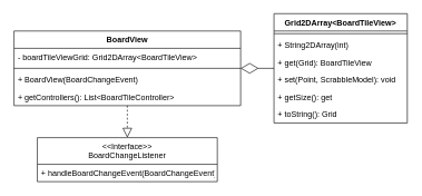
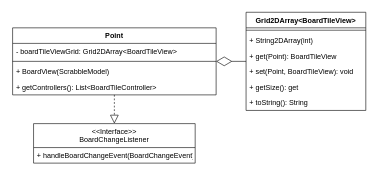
- <mxCell id="2" value="BoardView" style="swimlane;fontStyle=1;align=center;verticalAlign=top;childLayout=stackLayout;horizontal=1;startSize=26;horizontalStack=0;resizeParent=1;resizeParentMax=0;resizeLast=0;collapsible=1;marginBottom=0;" parent="1" vertex="1"><mxGeometry x="20" y="46" width="340" height="112" as="geometry" /></mxCell>
+ <mxCell id="2" value="Point" style="swimlane;fontStyle=1;align=center;verticalAlign=top;childLayout=stackLayout;horizontal=1;startSize=26;horizontalStack=0;resizeParent=1;resizeParentMax=0;resizeLast=0;collapsible=1;marginBottom=0;" parent="1" vertex="1"><mxGeometry x="20" y="46" width="340" height="112" as="geometry" /></mxCell>
- <mxCell id="11" value="+ get(Grid): BoardTileView" style="text;strokeColor=none;fillColor=none;align=left;verticalAlign=top;spacingLeft=4;spacingRight=4;overflow=hidden;rotatable=0;points=[[0,0.5],[1,0.5]];portConstraint=eastwest;" vertex="1" parent="8"><mxGeometry y="60" width="200" height="26" as="geometry" /></mxCell>
+ <mxCell id="11" value="+ get(Point): BoardTileView" style="text;strokeColor=none;fillColor=none;align=left;verticalAlign=top;spacingLeft=4;spacingRight=4;overflow=hidden;rotatable=0;points=[[0,0.5],[1,0.5]];portConstraint=eastwest;" vertex="1" parent="8"><mxGeometry y="60" width="200" height="26" as="geometry" /></mxCell>
- <mxCell id="5" value="+ BoardView(BoardChangeEvent)" style="text;strokeColor=none;fillColor=none;align=left;verticalAlign=top;spacingLeft=4;spacingRight=4;overflow=hidden;rotatable=0;points=[[0,0.5],[1,0.5]];portConstraint=eastwest;" parent="2" vertex="1"><mxGeometry y="60" width="340" height="26" as="geometry" /></mxCell>
+ <mxCell id="5" value="+ BoardView(ScrabbleModel)" style="text;strokeColor=none;fillColor=none;align=left;verticalAlign=top;spacingLeft=4;spacingRight=4;overflow=hidden;rotatable=0;points=[[0,0.5],[1,0.5]];portConstraint=eastwest;" parent="2" vertex="1"><mxGeometry y="60" width="340" height="26" as="geometry" /></mxCell>
- <mxCell id="12" value="+ set(Point, ScrabbleModel): void" style="text;strokeColor=none;fillColor=none;align=left;verticalAlign=top;spacingLeft=4;spacingRight=4;overflow=hidden;rotatable=0;points=[[0,0.5],[1,0.5]];portConstraint=eastwest;" vertex="1" parent="8"><mxGeometry y="86" width="200" height="26" as="geometry" /></mxCell>
+ <mxCell id="12" value="+ set(Point, BoardTileView): void" style="text;strokeColor=none;fillColor=none;align=left;verticalAlign=top;spacingLeft=4;spacingRight=4;overflow=hidden;rotatable=0;points=[[0,0.5],[1,0.5]];portConstraint=eastwest;" vertex="1" parent="8"><mxGeometry y="86" width="200" height="26" as="geometry" /></mxCell>
- <mxCell id="14" value="+ toString(): Grid" style="text;strokeColor=none;fillColor=none;align=left;verticalAlign=top;spacingLeft=4;spacingRight=4;overflow=hidden;rotatable=0;points=[[0,0.5],[1,0.5]];portConstraint=eastwest;" vertex="1" parent="8"><mxGeometry y="138" width="200" height="26" as="geometry" /></mxCell>
+ <mxCell id="14" value="+ toString(): String" style="text;strokeColor=none;fillColor=none;align=left;verticalAlign=top;spacingLeft=4;spacingRight=4;overflow=hidden;rotatable=0;points=[[0,0.5],[1,0.5]];portConstraint=eastwest;" vertex="1" parent="8"><mxGeometry y="138" width="200" height="26" as="geometry" /></mxCell>
